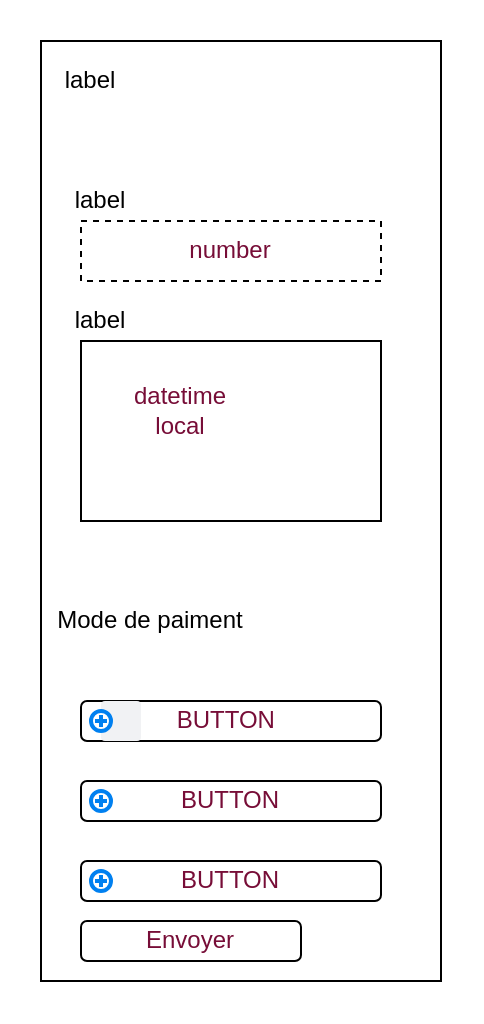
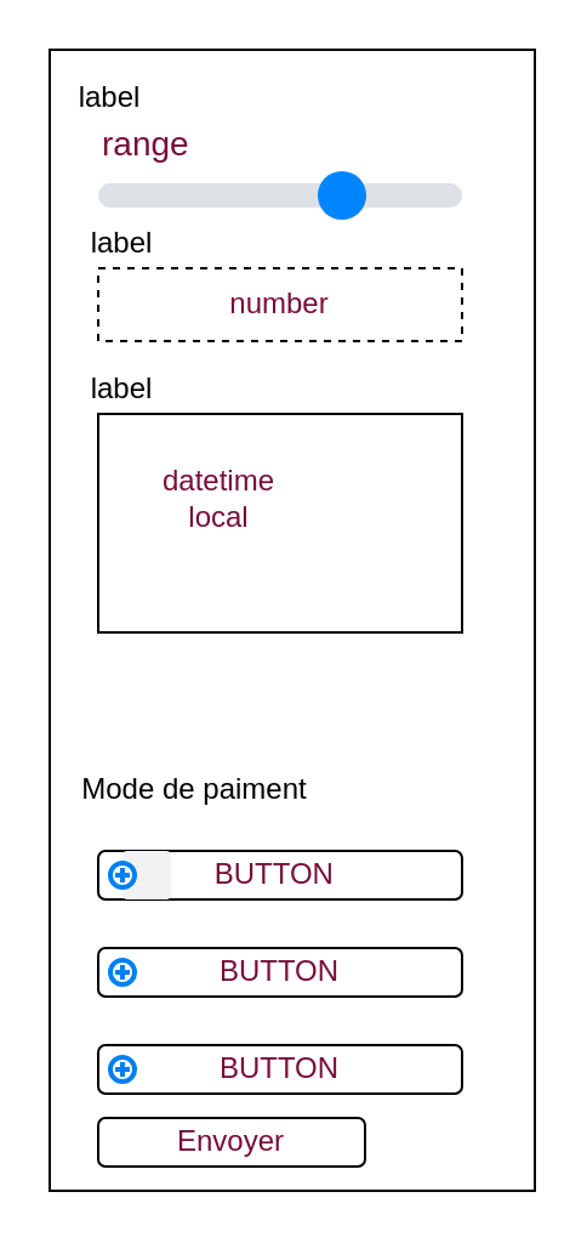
+ <mxCell id="4" value="&lt;font color=&quot;#770d37&quot;&gt;range&lt;/font&gt;" style="html=1;shadow=0;dashed=0;shape=mxgraph.bootstrap.rangeInput;dx=0.67;strokeColor=#0085FC;fillColor=#DEE2E6;fontColor=#777777;whiteSpace=wrap;align=left;verticalAlign=bottom;fontStyle=0;fontSize=14;labelPosition=center;verticalLabelPosition=top;" vertex="1" parent="1"><mxGeometry x="40" y="70" width="150" height="20" as="geometry" /></mxCell>
- <mxCell id="16" value="Mode de paiment" style="text;html=1;strokeColor=none;fillColor=none;align=center;verticalAlign=middle;whiteSpace=wrap;rounded=0;fontColor=#000000;" vertex="1" parent="1"><mxGeometry x="25" y="295" width="100" height="30" as="geometry" /></mxCell>
+ <mxCell id="16" value="Mode de paiment" style="text;html=1;strokeColor=none;fillColor=none;align=center;verticalAlign=middle;whiteSpace=wrap;rounded=0;fontColor=#000000;" vertex="1" parent="1"><mxGeometry x="30" y="310" width="100" height="30" as="geometry" /></mxCell>
